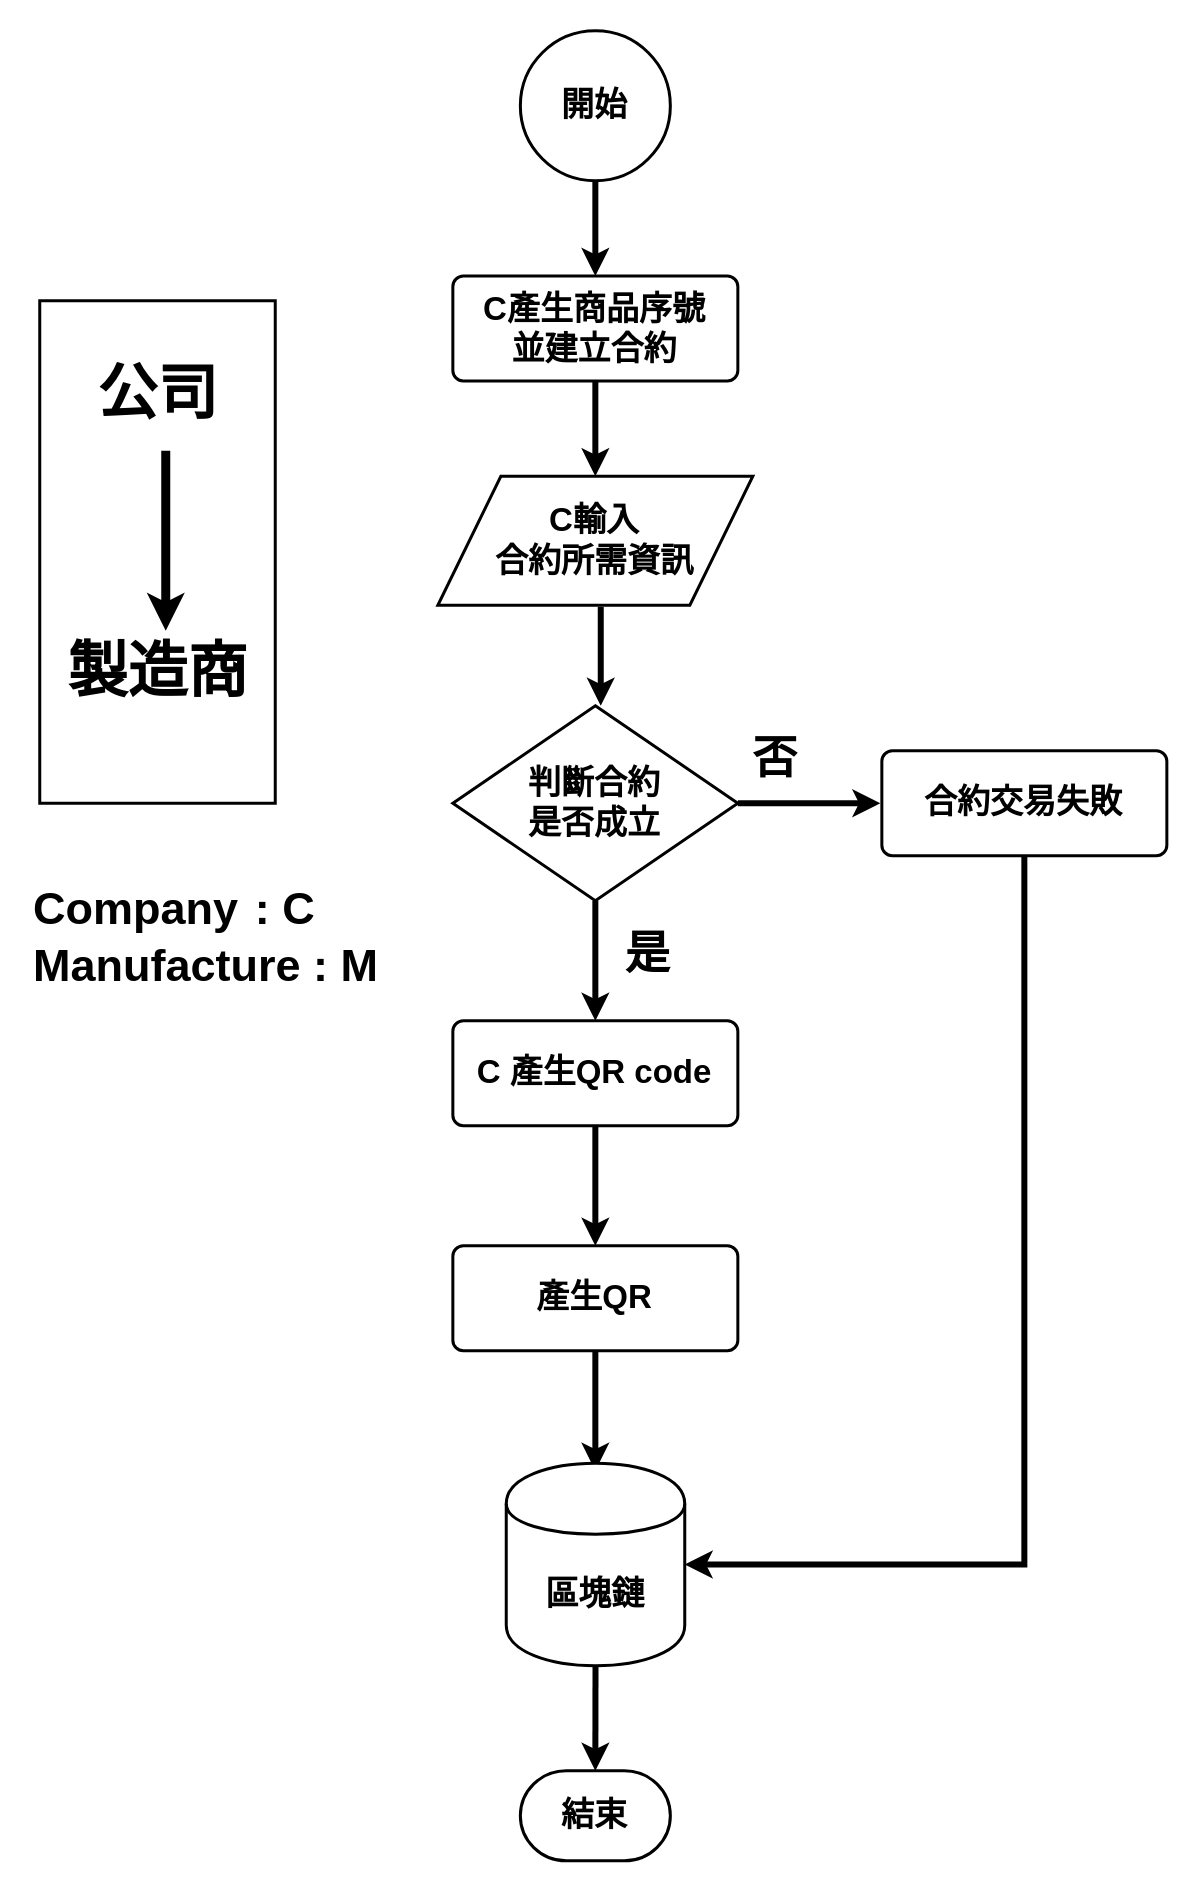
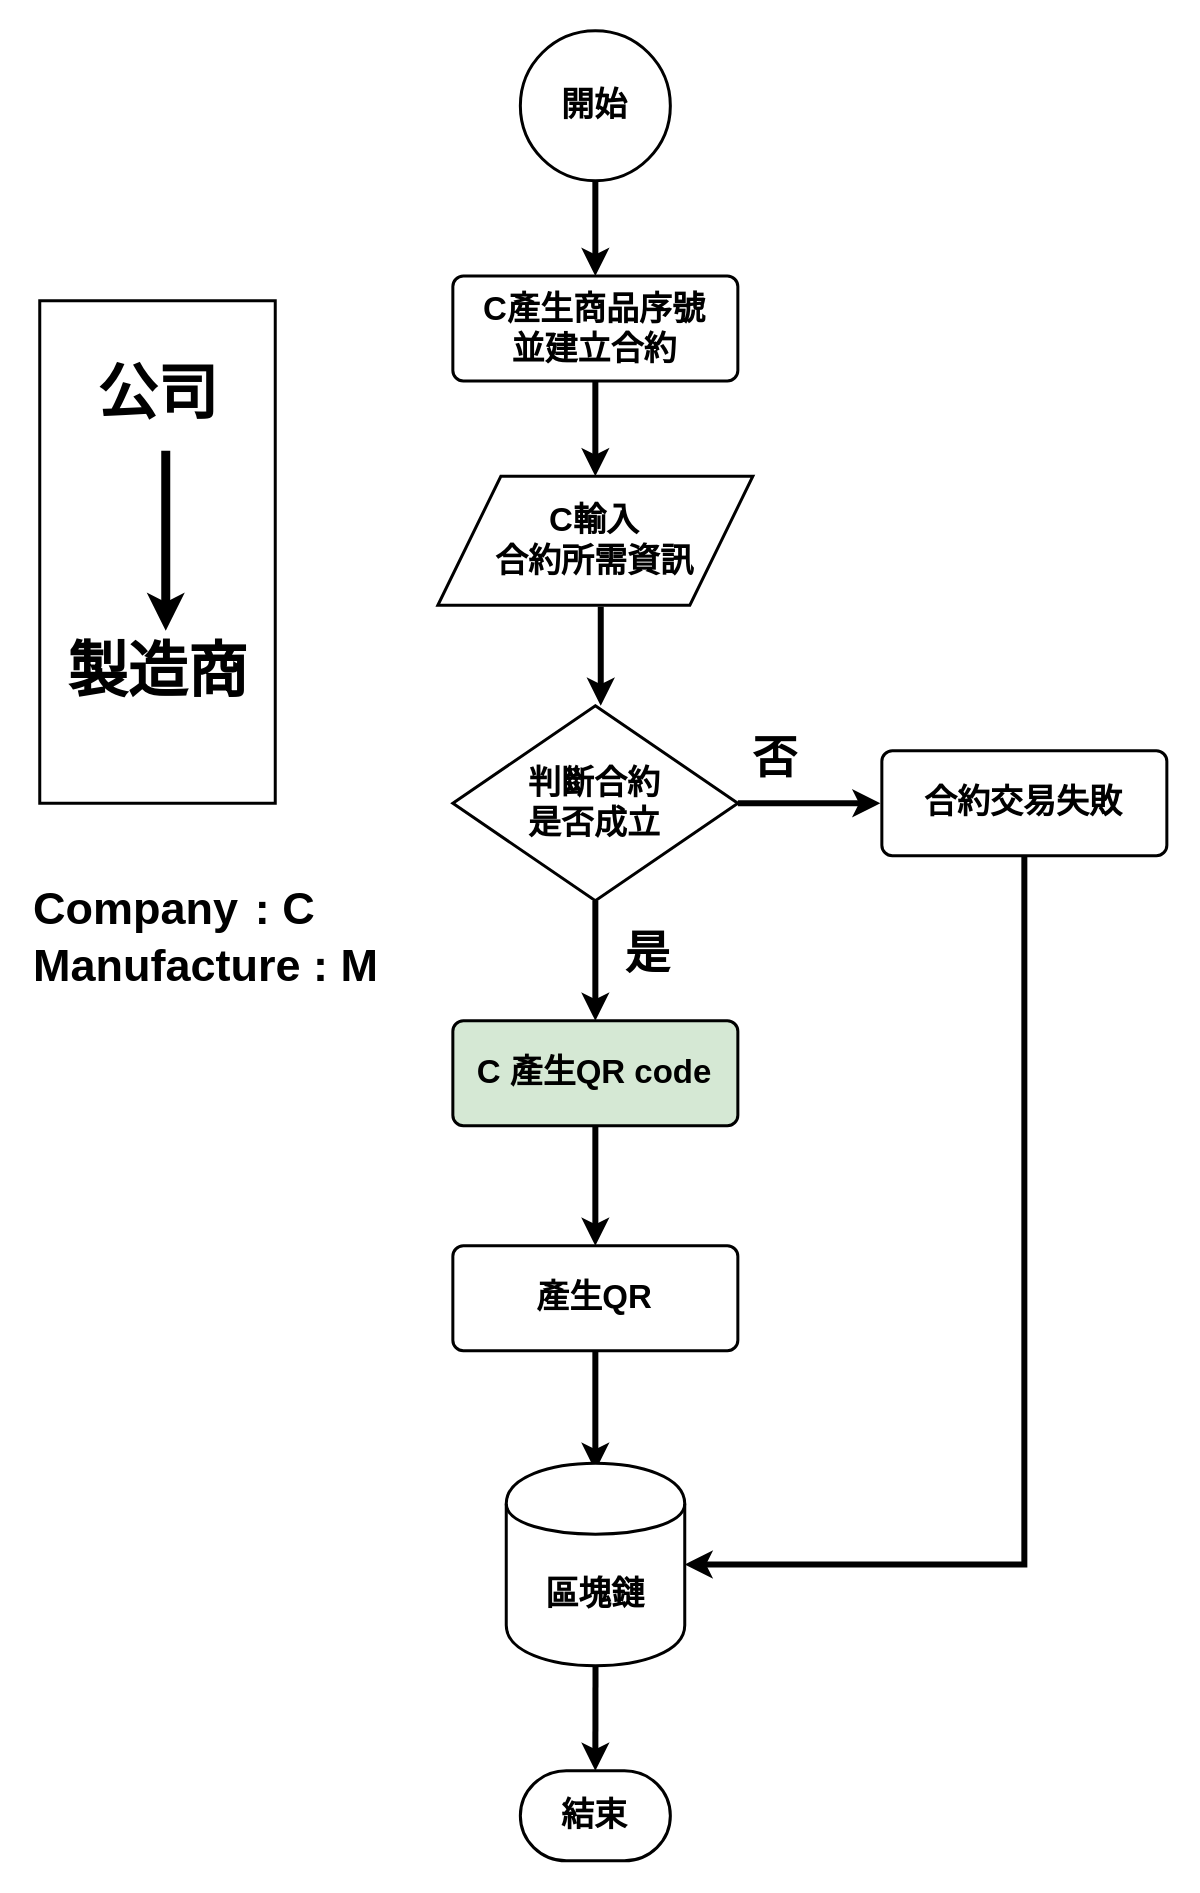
- <mxCell id="13" value="&lt;b&gt;C 產生QR code&lt;/b&gt;" style="rounded=1;whiteSpace=wrap;html=1;absoluteArcSize=1;arcSize=14;strokeWidth=2;fontSize=22;align=center;" parent="1" vertex="1"><mxGeometry x="301.4" y="680" width="190" height="70" as="geometry" /></mxCell>
+ <mxCell id="13" value="&lt;b&gt;C 產生QR code&lt;/b&gt;" style="rounded=1;whiteSpace=wrap;html=1;absoluteArcSize=1;arcSize=14;strokeWidth=2;fontSize=22;align=center;fillColor=#d5e8d4;" parent="1" vertex="1"><mxGeometry x="301.4" y="680" width="190" height="70" as="geometry" /></mxCell>
